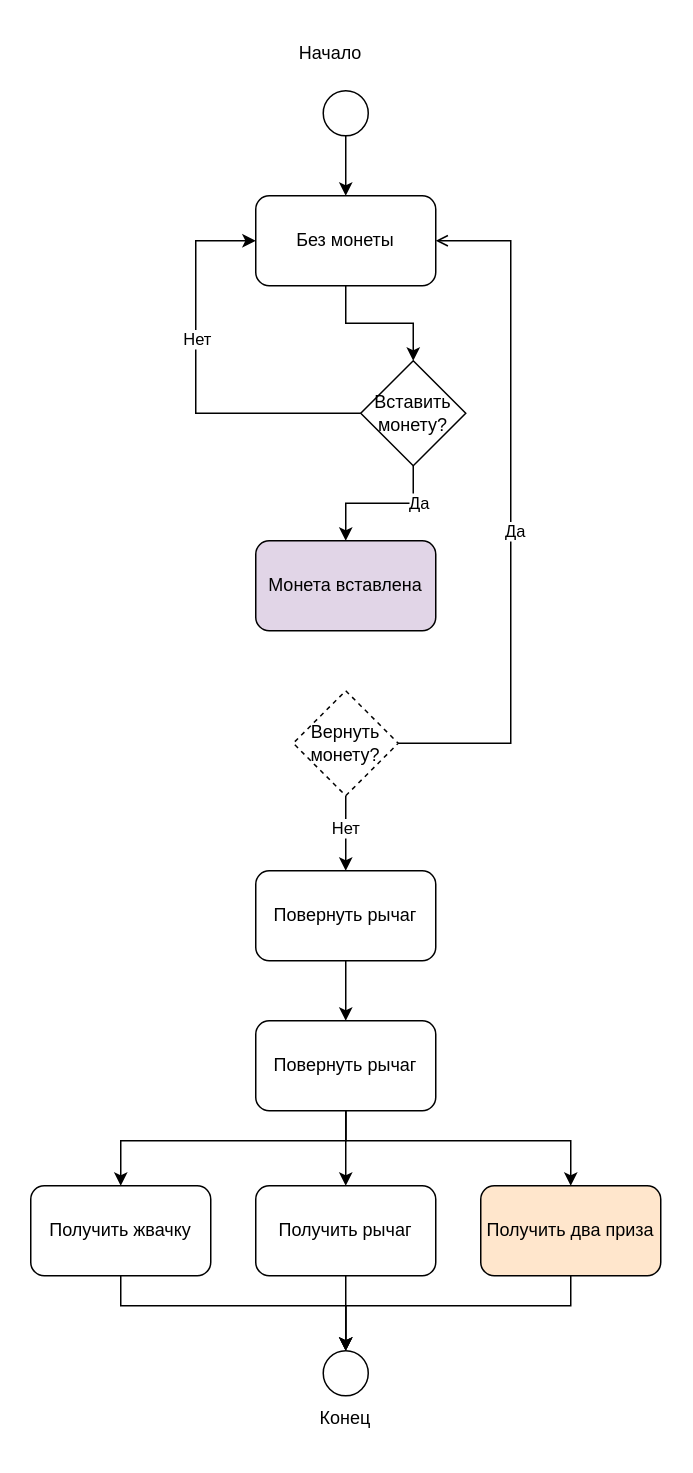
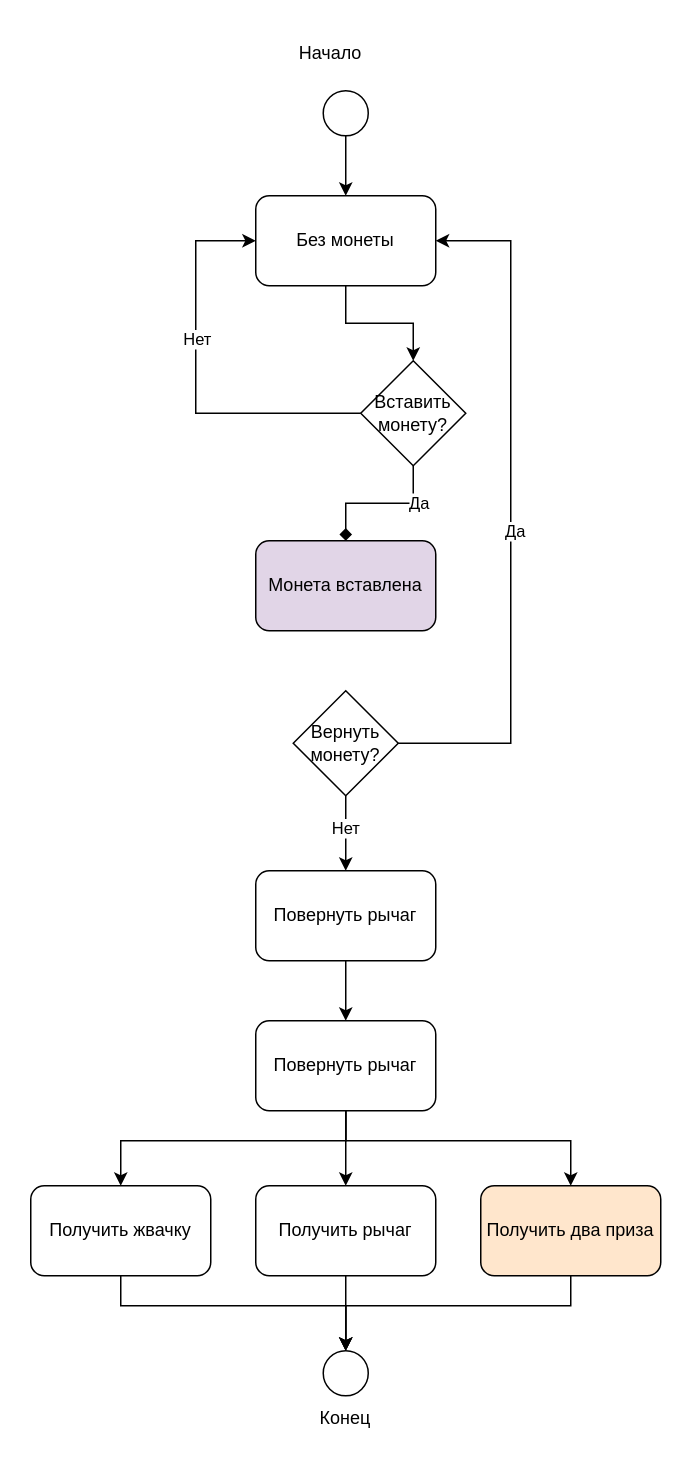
- <mxCell id="13" style="edgeStyle=orthogonalEdgeStyle;rounded=0;orthogonalLoop=1;jettySize=auto;html=1;entryX=1;entryY=0.5;entryDx=0;entryDy=0;endArrow=open;" edge="1" parent="1" source="17" target="6"><mxGeometry relative="1" as="geometry"><Array as="points"><mxPoint x="340" y="495" /><mxPoint x="340" y="160" /></Array></mxGeometry></mxCell>
+ <mxCell id="13" style="edgeStyle=orthogonalEdgeStyle;rounded=0;orthogonalLoop=1;jettySize=auto;html=1;entryX=1;entryY=0.5;entryDx=0;entryDy=0;" edge="1" parent="1" source="17" target="6"><mxGeometry relative="1" as="geometry"><Array as="points"><mxPoint x="340" y="495" /><mxPoint x="340" y="160" /></Array></mxGeometry></mxCell>
- <mxCell id="9" style="edgeStyle=orthogonalEdgeStyle;rounded=0;orthogonalLoop=1;jettySize=auto;html=1;" edge="1" parent="1" source="11" target="12"><mxGeometry relative="1" as="geometry" /></mxCell>
+ <mxCell id="9" style="edgeStyle=orthogonalEdgeStyle;rounded=0;orthogonalLoop=1;jettySize=auto;html=1;endArrow=diamond;" edge="1" parent="1" source="11" target="12"><mxGeometry relative="1" as="geometry" /></mxCell>
- <mxCell id="17" value="Вернуть монету?" style="rhombus;whiteSpace=wrap;html=1;dashed=1;" vertex="1" parent="1"><mxGeometry x="195" y="460" width="70" height="70" as="geometry" /></mxCell>
+ <mxCell id="17" value="Вернуть монету?" style="rhombus;whiteSpace=wrap;html=1;" vertex="1" parent="1"><mxGeometry x="195" y="460" width="70" height="70" as="geometry" /></mxCell>
